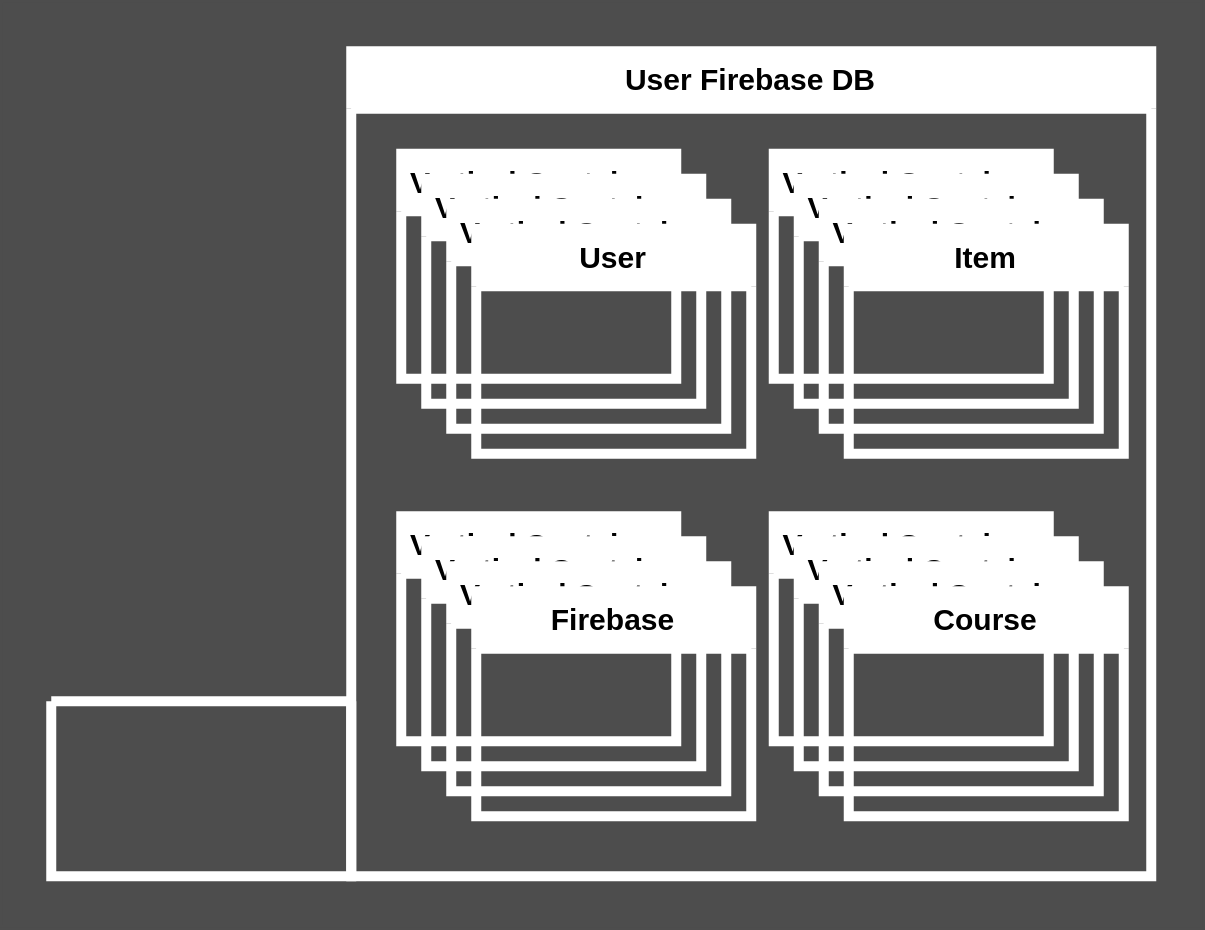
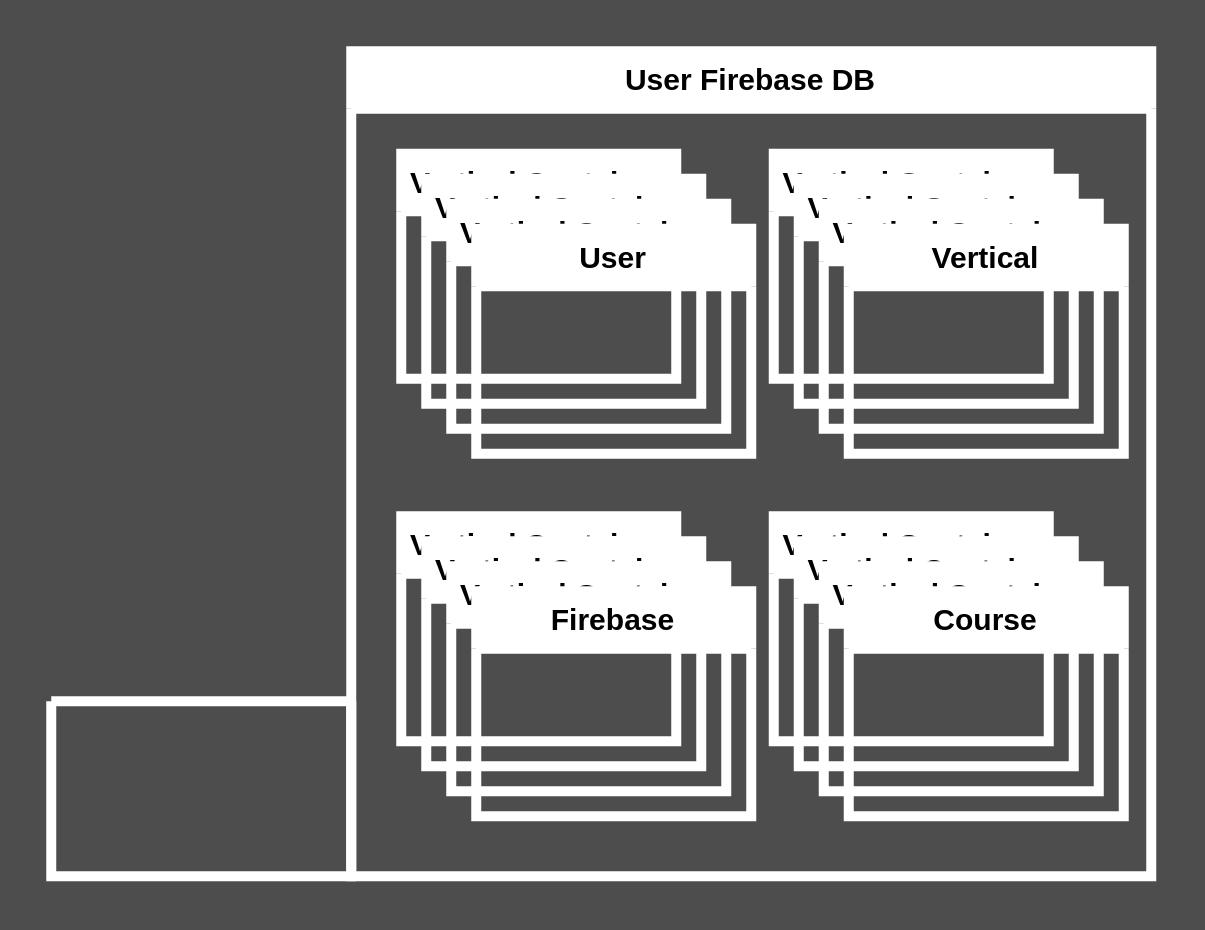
- <mxCell id="10" value="Item" style="swimlane;whiteSpace=wrap;html=1;strokeColor=#FFFFFF;strokeWidth=4;" vertex="1" parent="1"><mxGeometry x="339" y="91" width="110" height="90" as="geometry" /></mxCell>
+ <mxCell id="10" value="Vertical" style="swimlane;whiteSpace=wrap;html=1;strokeColor=#FFFFFF;strokeWidth=4;" vertex="1" parent="1"><mxGeometry x="339" y="91" width="110" height="90" as="geometry" /></mxCell>
